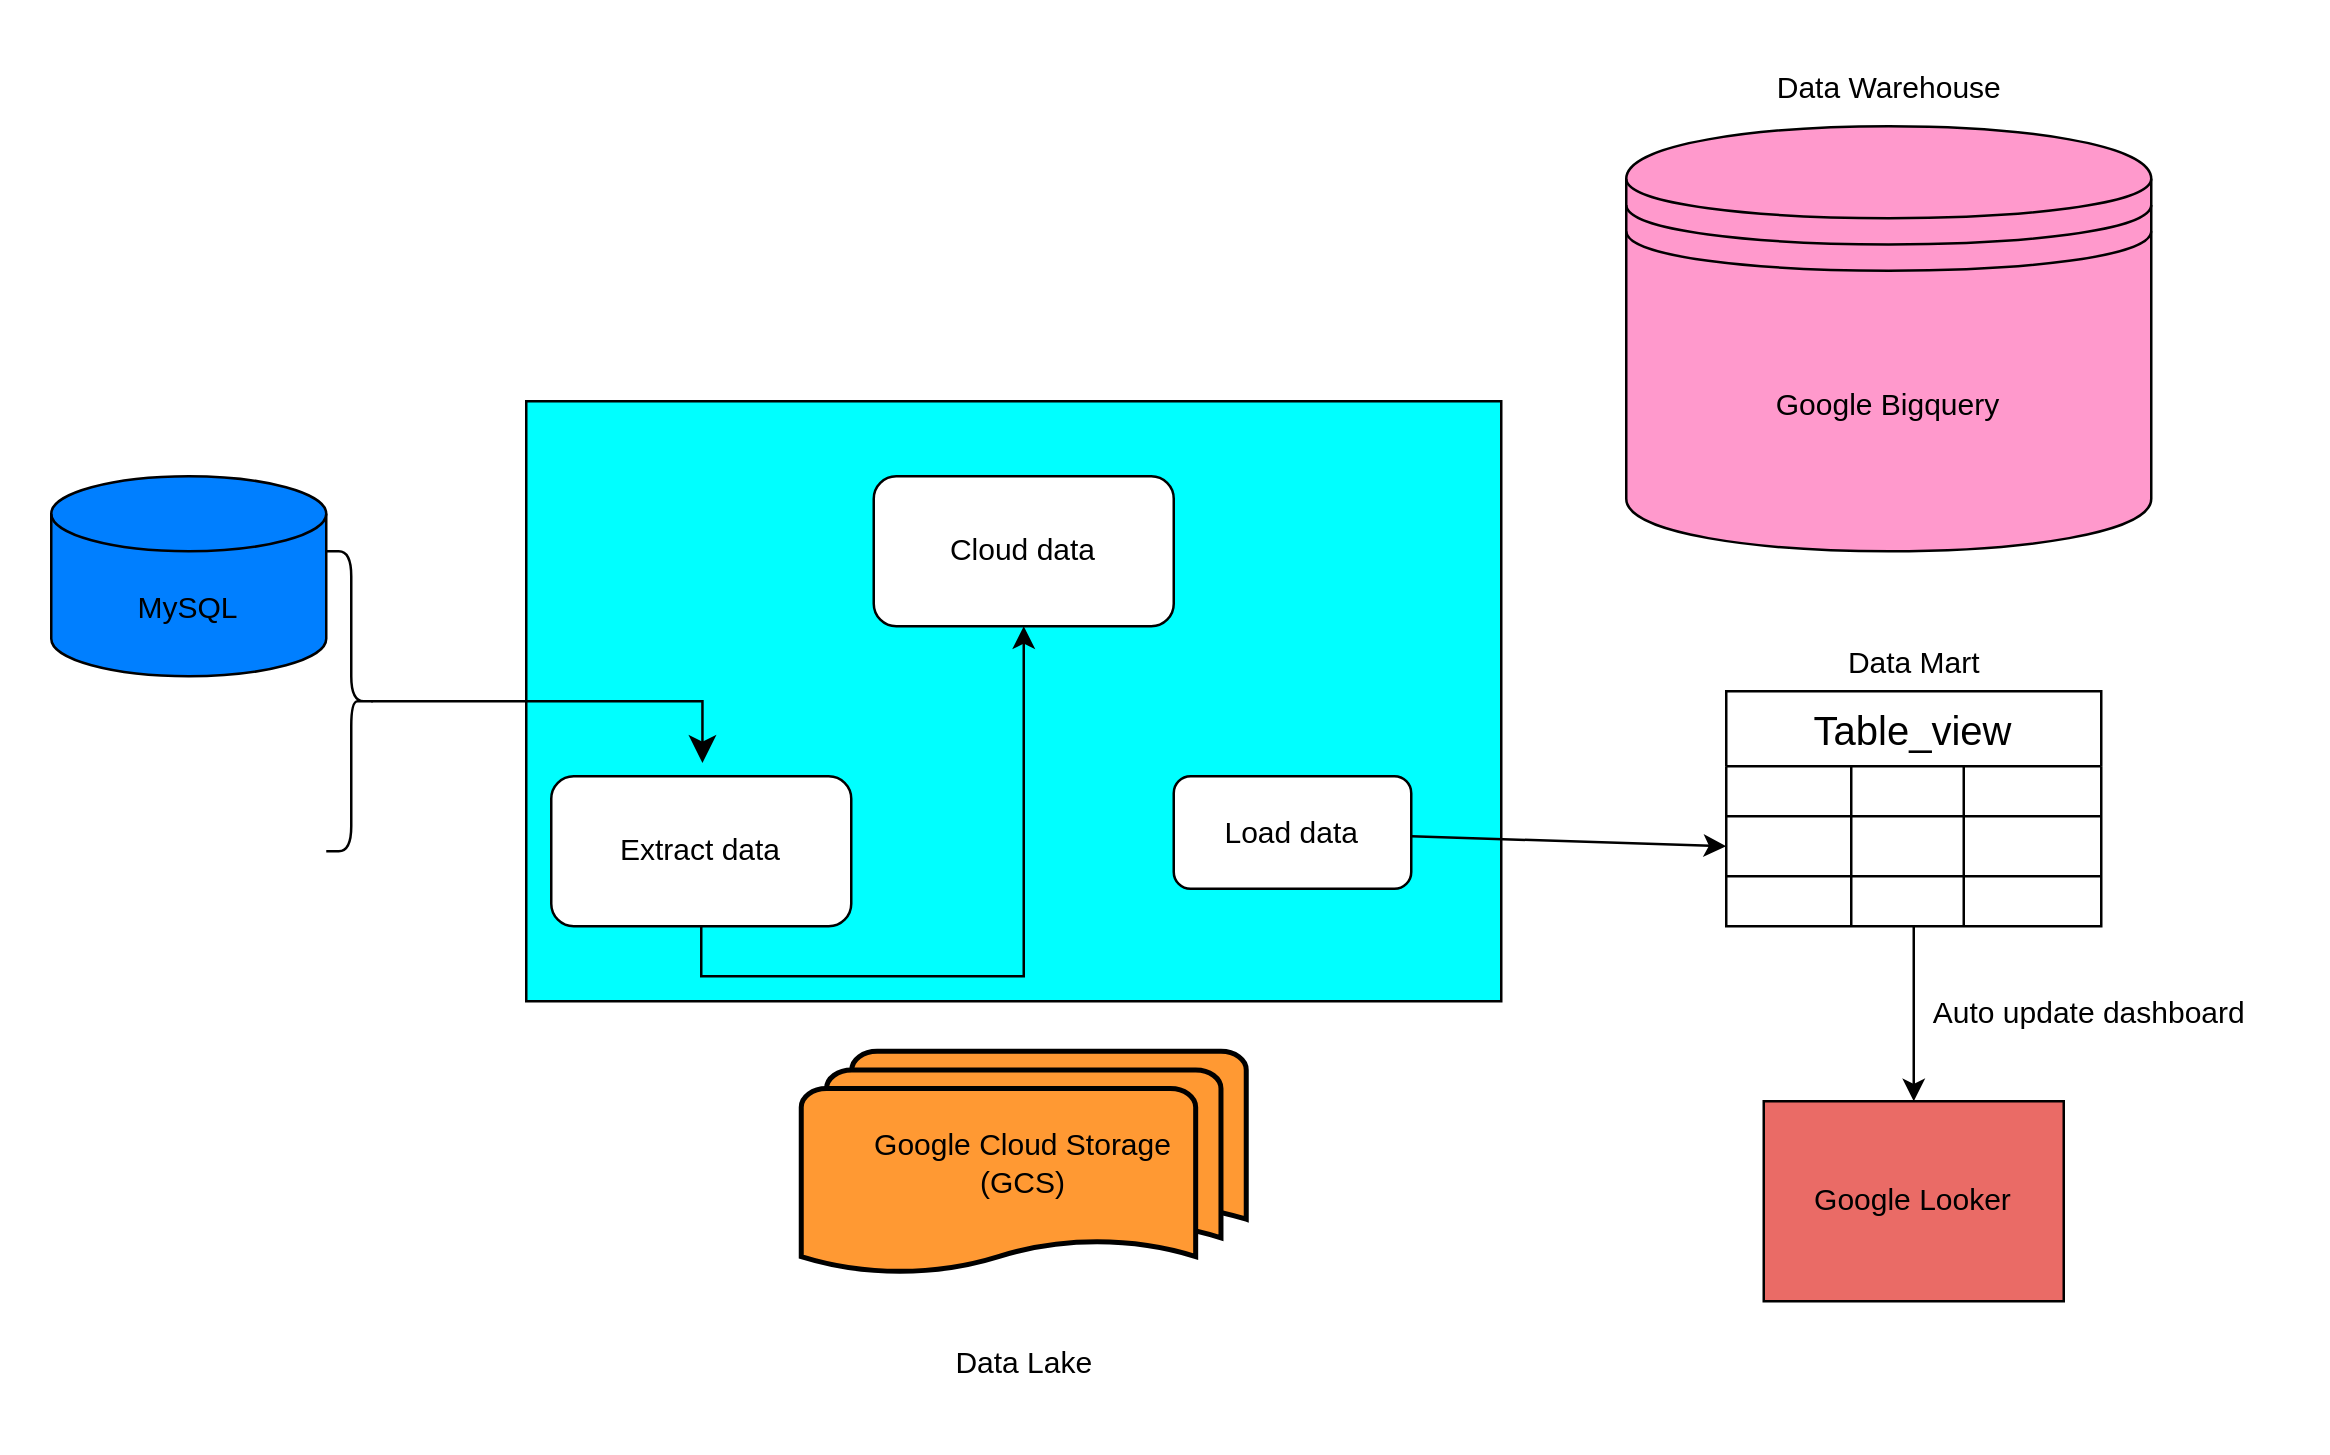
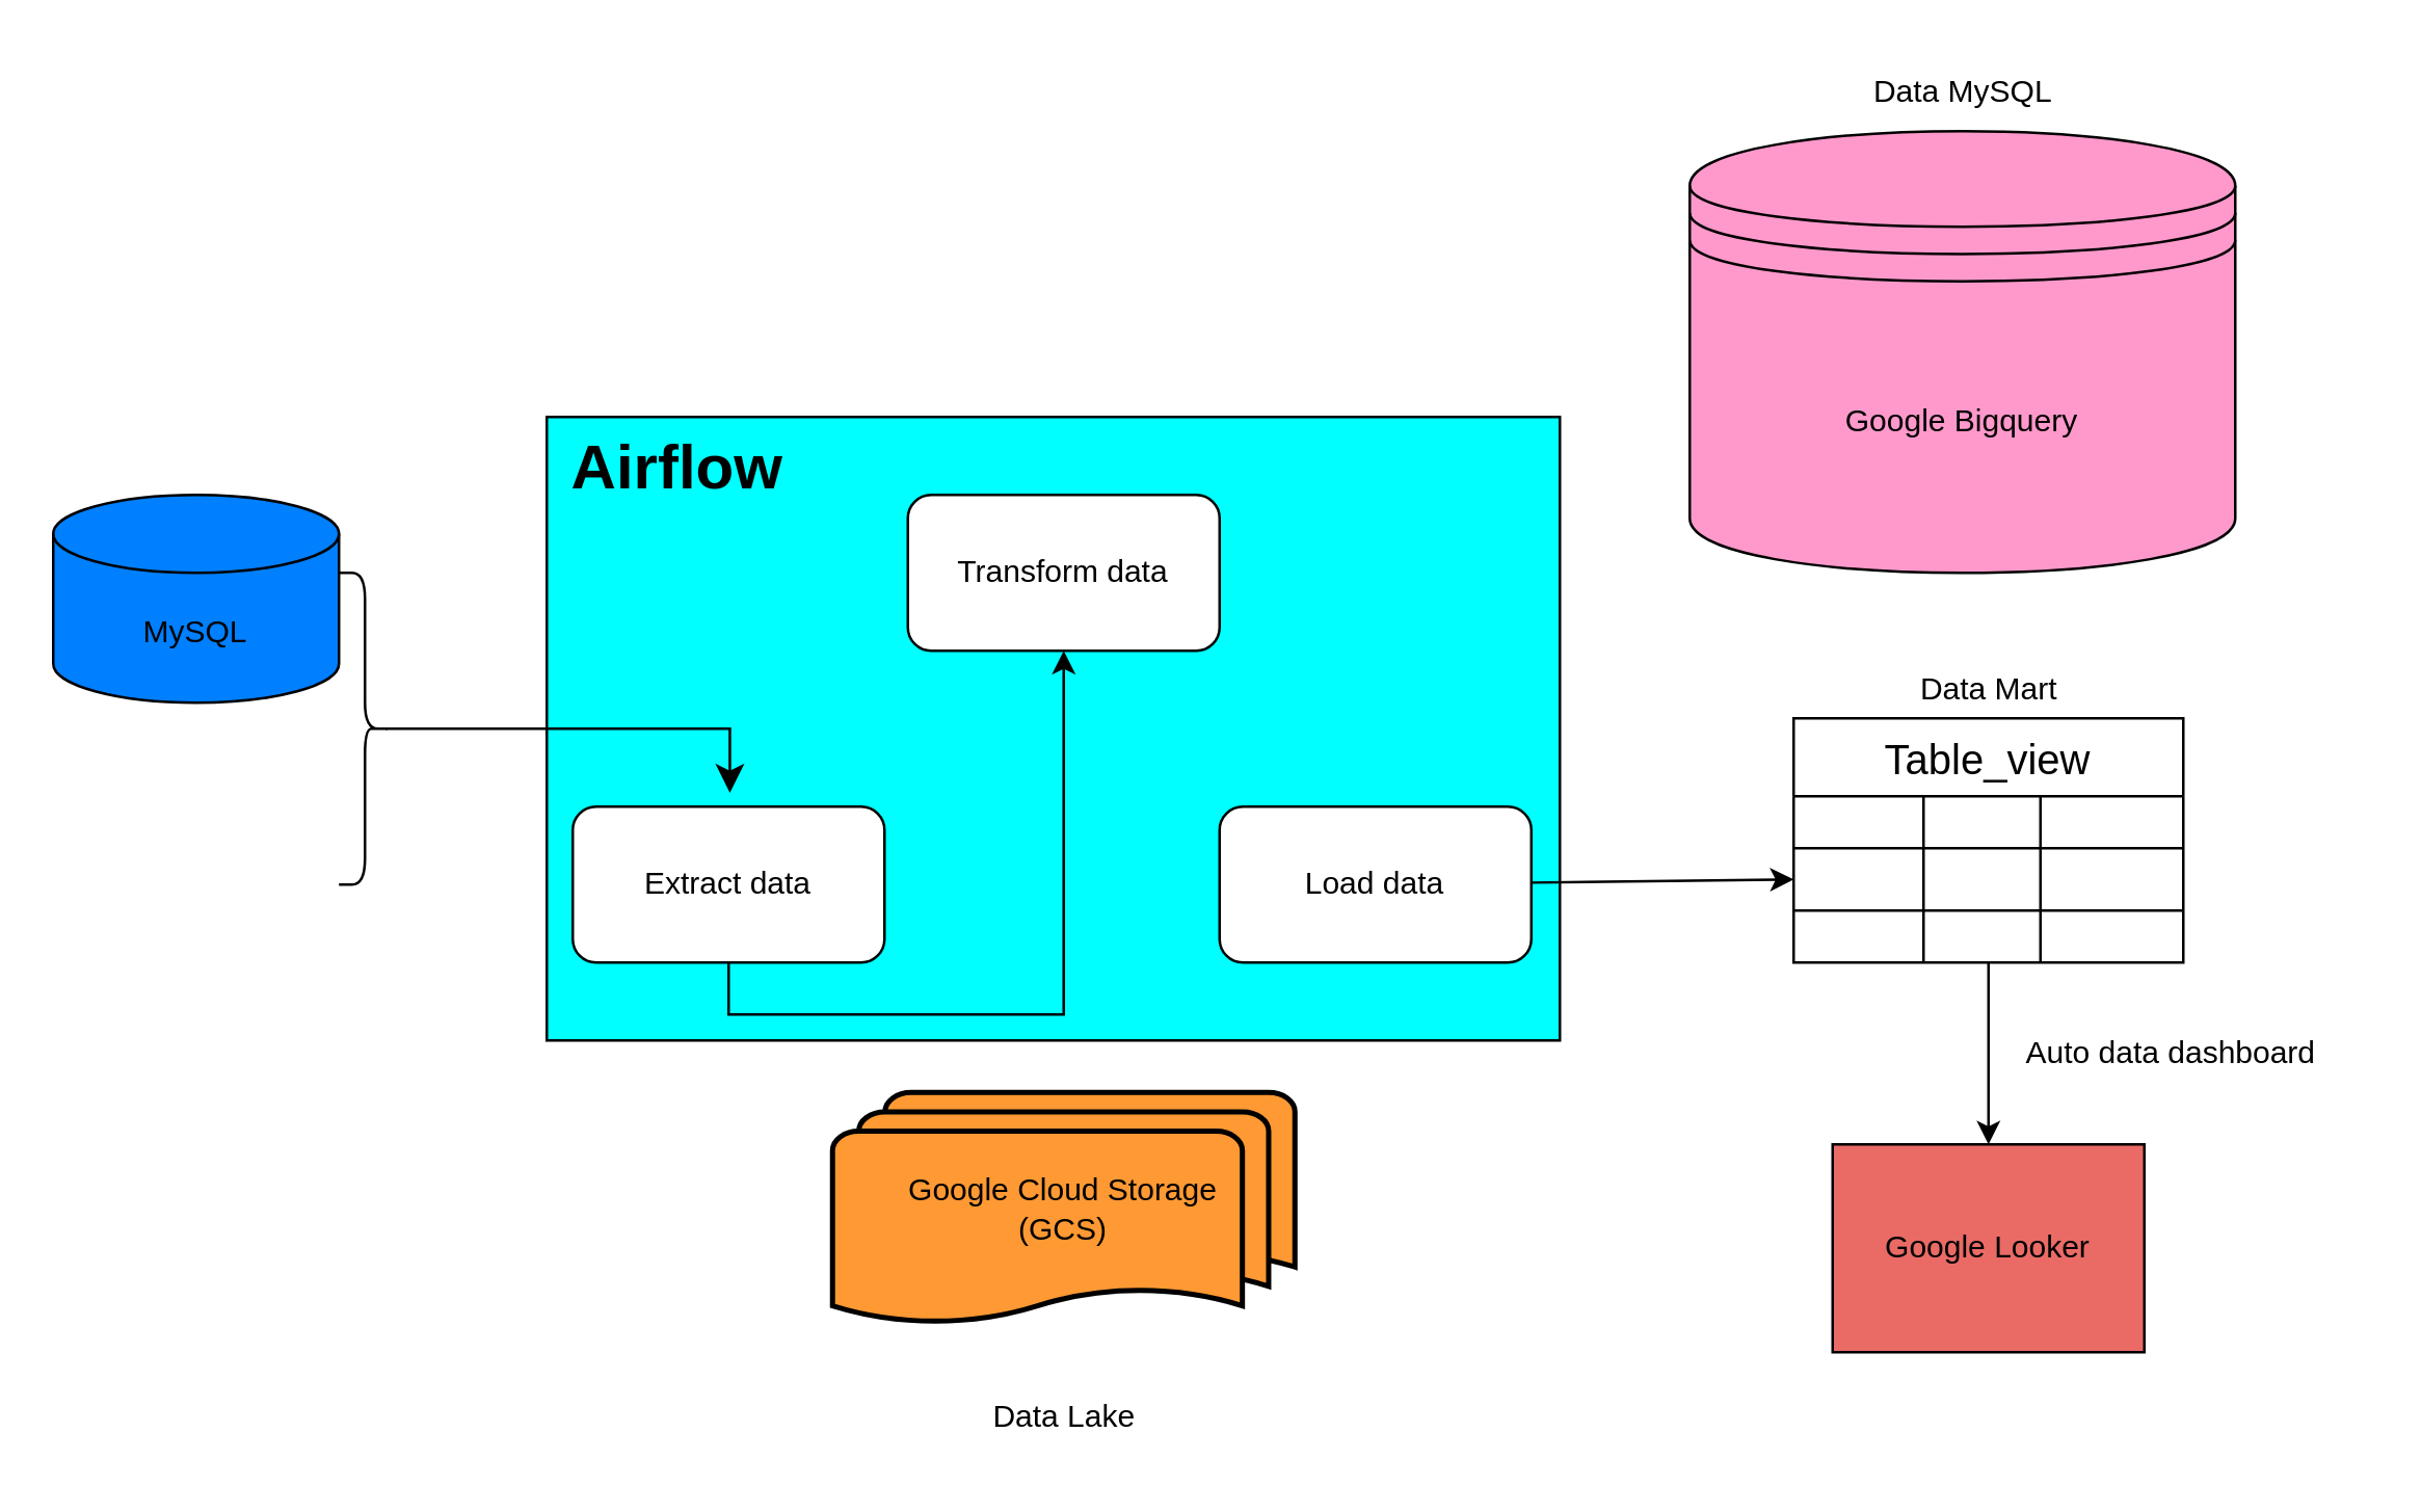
- <mxCell id="23" value="Data Warehouse" style="text;html=1;align=center;verticalAlign=middle;resizable=0;points=[];autosize=1;strokeColor=none;fillColor=none;" parent="1" vertex="1"><mxGeometry x="700" y="20" width="110" height="30" as="geometry" /></mxCell>
+ <mxCell id="23" value="Data MySQL" style="text;html=1;align=center;verticalAlign=middle;resizable=0;points=[];autosize=1;strokeColor=none;fillColor=none;" parent="1" vertex="1"><mxGeometry x="700" y="20" width="110" height="30" as="geometry" /></mxCell>
+ <mxCell id="28" value="&lt;b&gt;&lt;font style=&quot;font-size: 24px;&quot;&gt;Airflow&lt;/font&gt;&lt;/b&gt;" style="text;html=1;align=center;verticalAlign=middle;resizable=0;points=[];autosize=1;strokeColor=none;fillColor=none;" vertex="1" parent="1"><mxGeometry x="210" y="160" width="100" height="40" as="geometry" /></mxCell>
- <mxCell id="5" value="Cloud data" style="rounded=1;whiteSpace=wrap;html=1;" parent="1" vertex="1"><mxGeometry x="349" y="190" width="120" height="60" as="geometry" /></mxCell>
+ <mxCell id="5" value="Transform data" style="rounded=1;whiteSpace=wrap;html=1;" parent="1" vertex="1"><mxGeometry x="349" y="190" width="120" height="60" as="geometry" /></mxCell>
- <mxCell id="24" value="Load data" style="rounded=1;whiteSpace=wrap;html=1;" parent="1" vertex="1"><mxGeometry x="469" y="310" width="95" height="45" as="geometry" /></mxCell>
+ <mxCell id="24" value="Load data" style="rounded=1;whiteSpace=wrap;html=1;" parent="1" vertex="1"><mxGeometry x="469" y="310" width="120" height="60" as="geometry" /></mxCell>
- <mxCell id="32" value="Auto update dashboard&lt;br&gt;" style="text;html=1;align=center;verticalAlign=middle;resizable=0;points=[];autosize=1;strokeColor=none;fillColor=none;" vertex="1" parent="1"><mxGeometry x="760" y="390" width="150" height="30" as="geometry" /></mxCell>
+ <mxCell id="32" value="Auto data dashboard&lt;br&gt;" style="text;html=1;align=center;verticalAlign=middle;resizable=0;points=[];autosize=1;strokeColor=none;fillColor=none;" vertex="1" parent="1"><mxGeometry x="760" y="390" width="150" height="30" as="geometry" /></mxCell>
